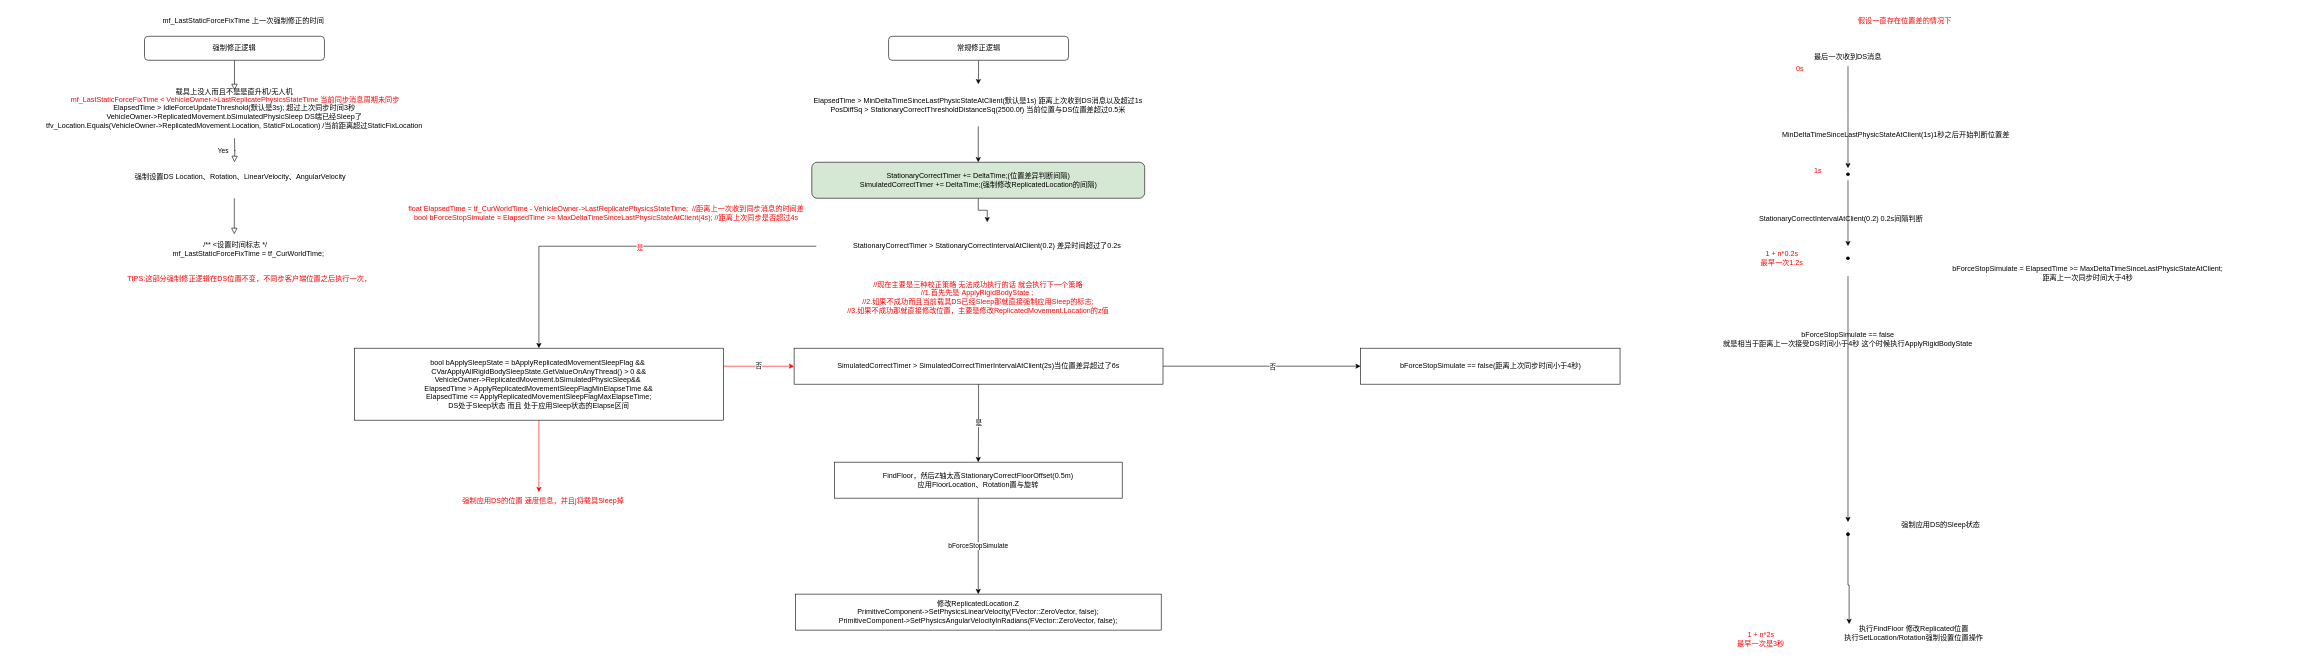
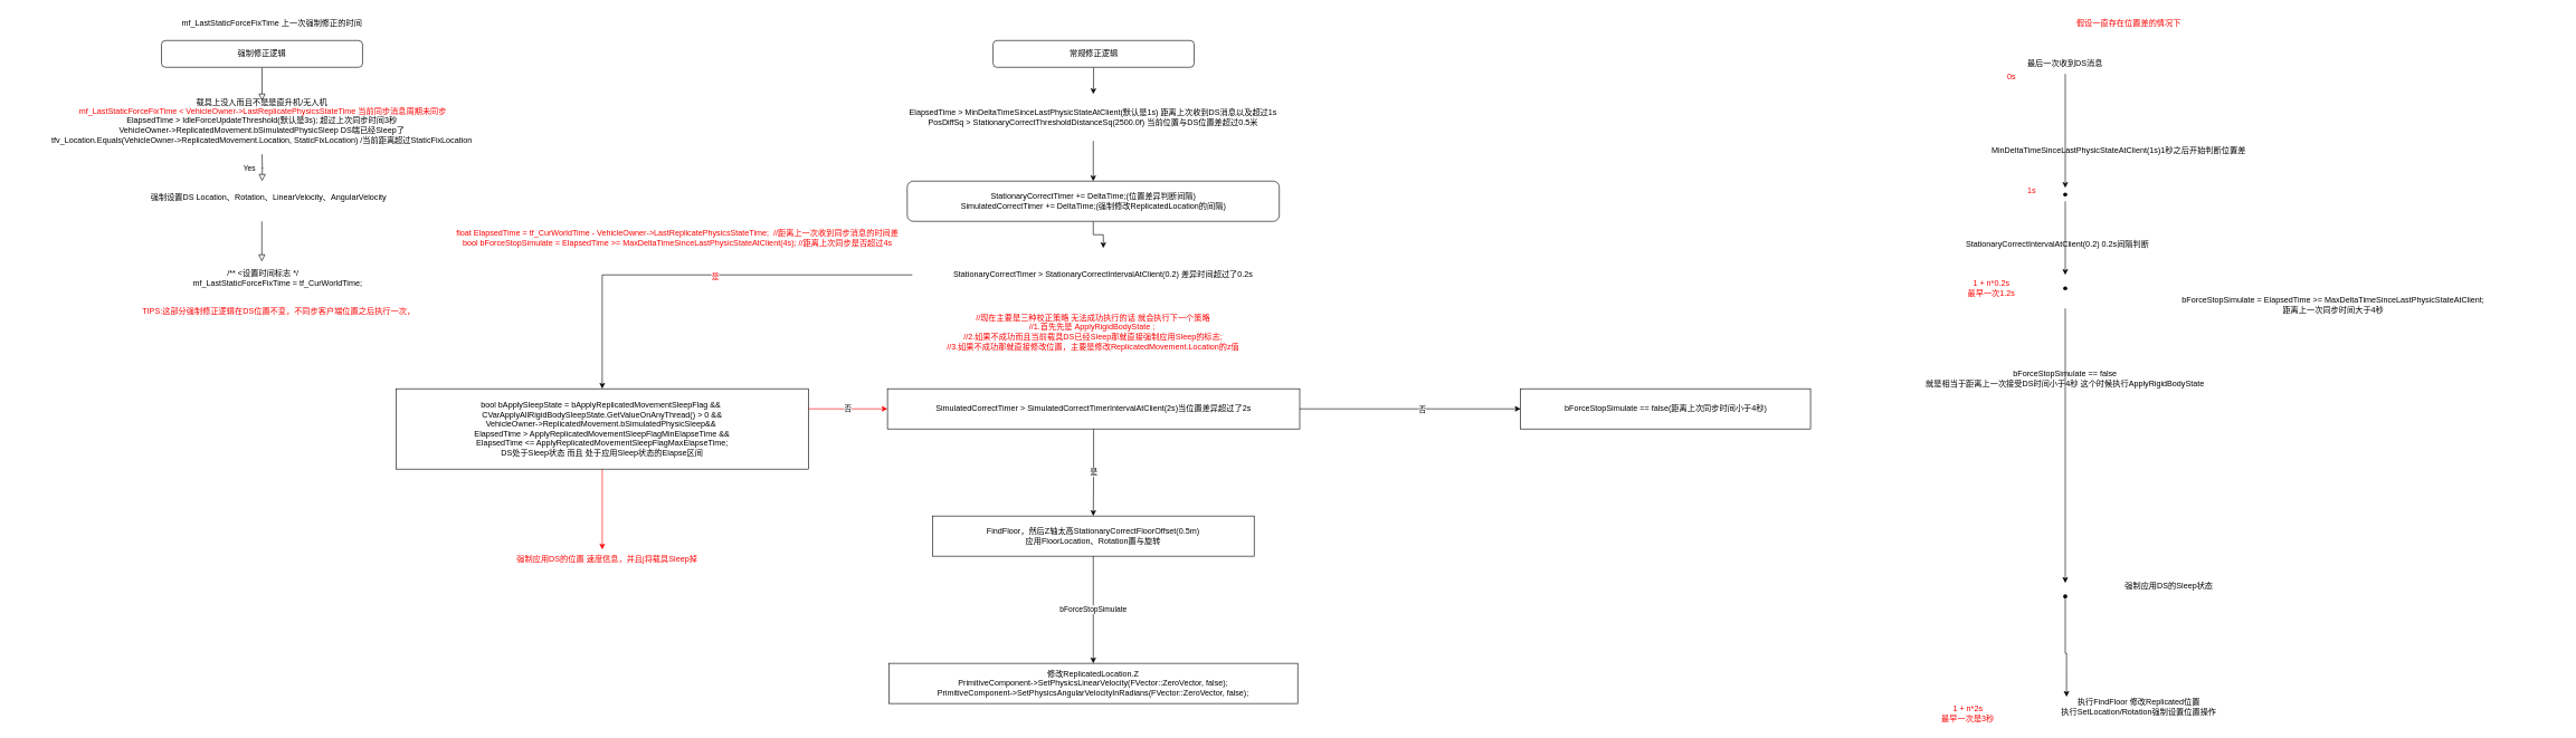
- <mxCell id="20" value="&lt;div&gt;&lt;span&gt;  &lt;/span&gt;StationaryCorrectTimer += DeltaTime;(位置差异判断间隔)&lt;/div&gt;&lt;div&gt;&lt;span&gt;    &lt;/span&gt;SimulatedCorrectTimer += DeltaTime;(强制修改ReplicatedLocation的间隔)&lt;/div&gt;" style="rounded=1;whiteSpace=wrap;html=1;fillColor=#d5e8d4;" vertex="1" parent="1"><mxGeometry x="1352.5" y="270" width="555" height="60" as="geometry" /></mxCell>
+ <mxCell id="20" value="&lt;div&gt;&lt;span&gt;  &lt;/span&gt;StationaryCorrectTimer += DeltaTime;(位置差异判断间隔)&lt;/div&gt;&lt;div&gt;&lt;span&gt;    &lt;/span&gt;SimulatedCorrectTimer += DeltaTime;(强制修改ReplicatedLocation的间隔)&lt;/div&gt;" style="rounded=1;whiteSpace=wrap;html=1;" vertex="1" parent="1"><mxGeometry x="1352.5" y="270" width="555" height="60" as="geometry" /></mxCell>
- <mxCell id="24" value="SimulatedCorrectTimer &amp;gt; SimulatedCorrectTimerIntervalAtClient(2s)当位置差异超过了6s" style="whiteSpace=wrap;html=1;" vertex="1" parent="1"><mxGeometry x="1323" y="580" width="615" height="60" as="geometry" /></mxCell>
+ <mxCell id="24" value="SimulatedCorrectTimer &amp;gt; SimulatedCorrectTimerIntervalAtClient(2s)当位置差异超过了2s" style="whiteSpace=wrap;html=1;" vertex="1" parent="1"><mxGeometry x="1323" y="580" width="615" height="60" as="geometry" /></mxCell>
